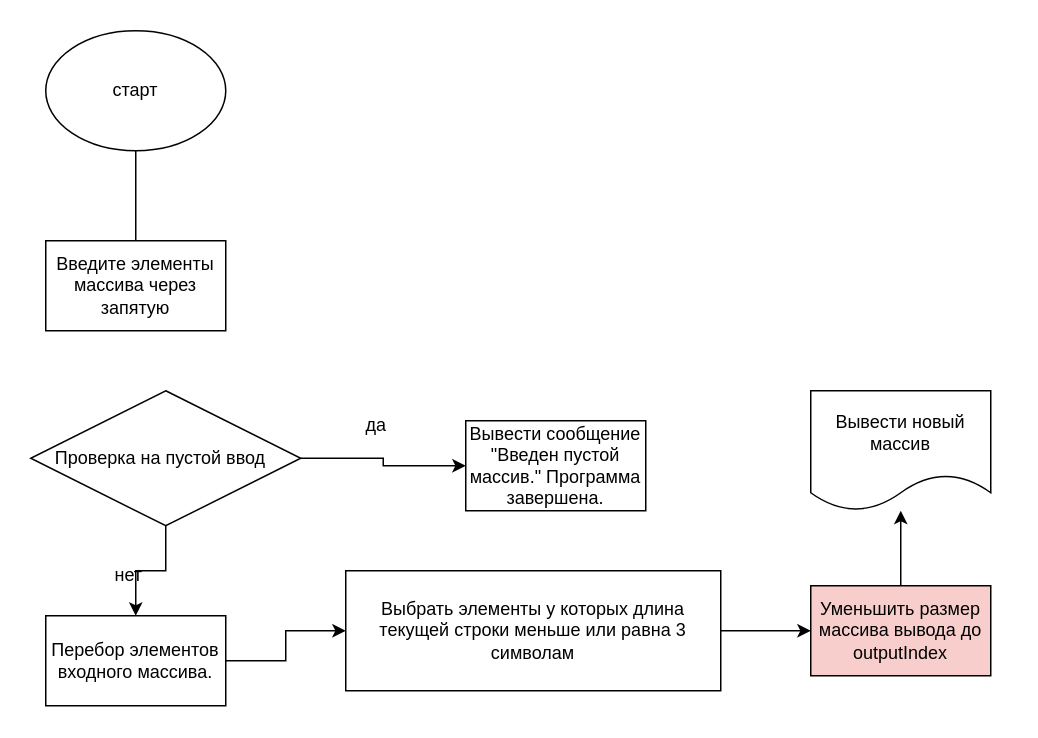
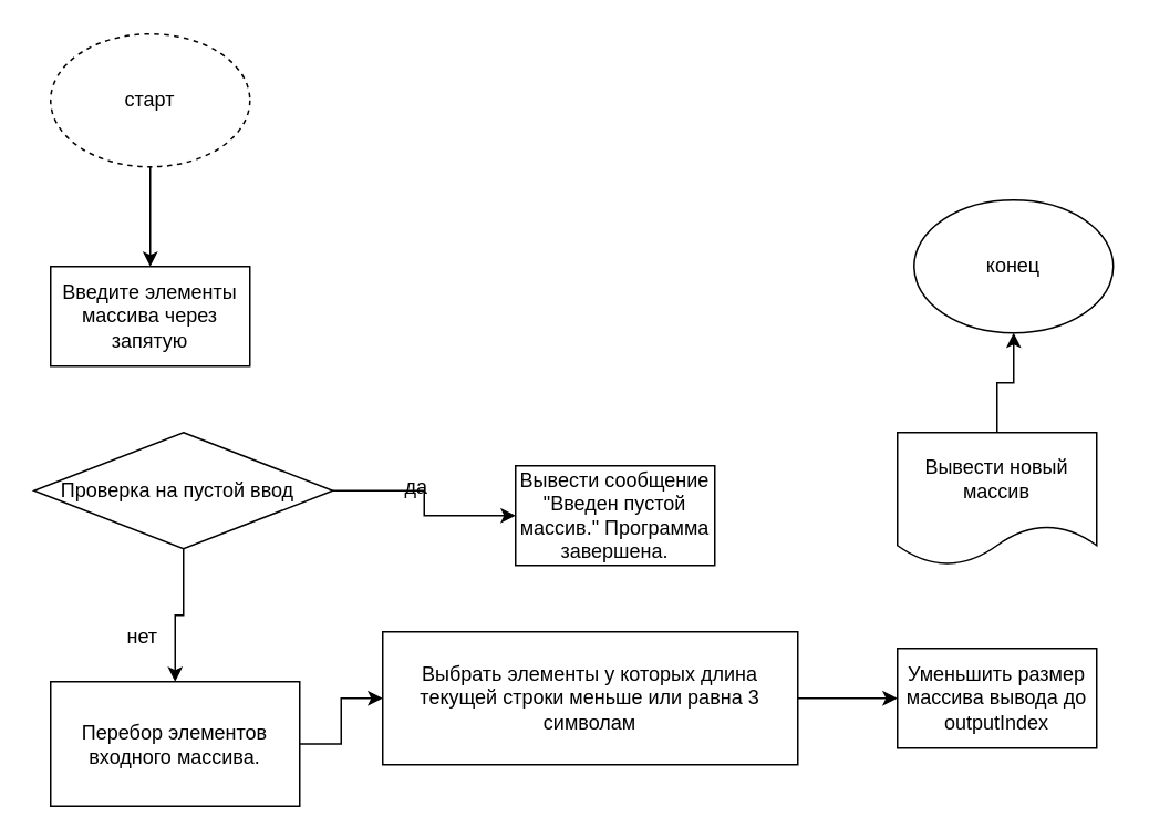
- <mxCell id="3" value="старт" style="ellipse;whiteSpace=wrap;html=1;" vertex="1" parent="1"><mxGeometry x="30" y="20" width="120" height="80" as="geometry" /></mxCell>
+ <mxCell id="3" value="старт" style="ellipse;whiteSpace=wrap;html=1;dashed=1;" vertex="1" parent="1"><mxGeometry x="30" y="20" width="120" height="80" as="geometry" /></mxCell>
- <mxCell id="2" style="edgeStyle=orthogonalEdgeStyle;rounded=0;orthogonalLoop=1;jettySize=auto;html=1;entryX=0.5;entryY=0;entryDx=0;entryDy=0;endArrow=none;" edge="1" parent="1" source="3" target="4"><mxGeometry relative="1" as="geometry" /></mxCell>
+ <mxCell id="2" style="edgeStyle=orthogonalEdgeStyle;rounded=0;orthogonalLoop=1;jettySize=auto;html=1;entryX=0.5;entryY=0;entryDx=0;entryDy=0;" edge="1" parent="1" source="3" target="4"><mxGeometry relative="1" as="geometry" /></mxCell>
+ <mxCell id="19" value="конец" style="ellipse;whiteSpace=wrap;html=1;" vertex="1" parent="1"><mxGeometry x="550" y="120" width="120" height="80" as="geometry" /></mxCell>
+ <mxCell id="17" style="edgeStyle=orthogonalEdgeStyle;rounded=0;orthogonalLoop=1;jettySize=auto;html=1;exitX=0.5;exitY=0;exitDx=0;exitDy=0;entryX=0.5;entryY=1;entryDx=0;entryDy=0;" edge="1" parent="1" source="18" target="19"><mxGeometry relative="1" as="geometry" /></mxCell>
- <mxCell id="11" value="да" style="text;html=1;align=center;verticalAlign=middle;resizable=0;points=[];autosize=1;strokeColor=none;fillColor=none;" vertex="1" parent="1"><mxGeometry x="230" y="268" width="40" height="30" as="geometry" /></mxCell>
+ <mxCell id="11" value="да" style="text;html=1;align=center;verticalAlign=middle;resizable=0;points=[];autosize=1;strokeColor=none;fillColor=none;" vertex="1" parent="1"><mxGeometry x="230" y="278" width="40" height="30" as="geometry" /></mxCell>
- <mxCell id="7" value="Проверка на пустой ввод&amp;nbsp;&amp;nbsp;" style="rhombus;whiteSpace=wrap;html=1;" vertex="1" parent="1"><mxGeometry x="20" y="260" width="180" height="90" as="geometry" /></mxCell>
+ <mxCell id="7" value="Проверка на пустой ввод&amp;nbsp;&amp;nbsp;" style="rhombus;whiteSpace=wrap;html=1;" vertex="1" parent="1"><mxGeometry x="20" y="260" width="180" height="70" as="geometry" /></mxCell>
- <mxCell id="15" style="edgeStyle=orthogonalEdgeStyle;rounded=0;orthogonalLoop=1;jettySize=auto;html=1;exitX=0.5;exitY=0;exitDx=0;exitDy=0;" edge="1" parent="1" source="16" target="18"><mxGeometry relative="1" as="geometry" /></mxCell>
- <mxCell id="16" value="Уменьшить размер массива вывода до outputIndex" style="rounded=0;whiteSpace=wrap;html=1;fillColor=#f8cecc;" vertex="1" parent="1"><mxGeometry x="540" y="390" width="120" height="60" as="geometry" /></mxCell>
+ <mxCell id="16" value="Уменьшить размер массива вывода до outputIndex" style="rounded=0;whiteSpace=wrap;html=1;" vertex="1" parent="1"><mxGeometry x="540" y="390" width="120" height="60" as="geometry" /></mxCell>
- <mxCell id="10" value="Перебор элементов входного массива." style="rounded=0;whiteSpace=wrap;html=1;" vertex="1" parent="1"><mxGeometry x="30" y="410" width="120" height="60" as="geometry" /></mxCell>
+ <mxCell id="10" value="Перебор элементов входного массива." style="rounded=0;whiteSpace=wrap;html=1;" vertex="1" parent="1"><mxGeometry x="30" y="410" width="150" height="75" as="geometry" /></mxCell>
